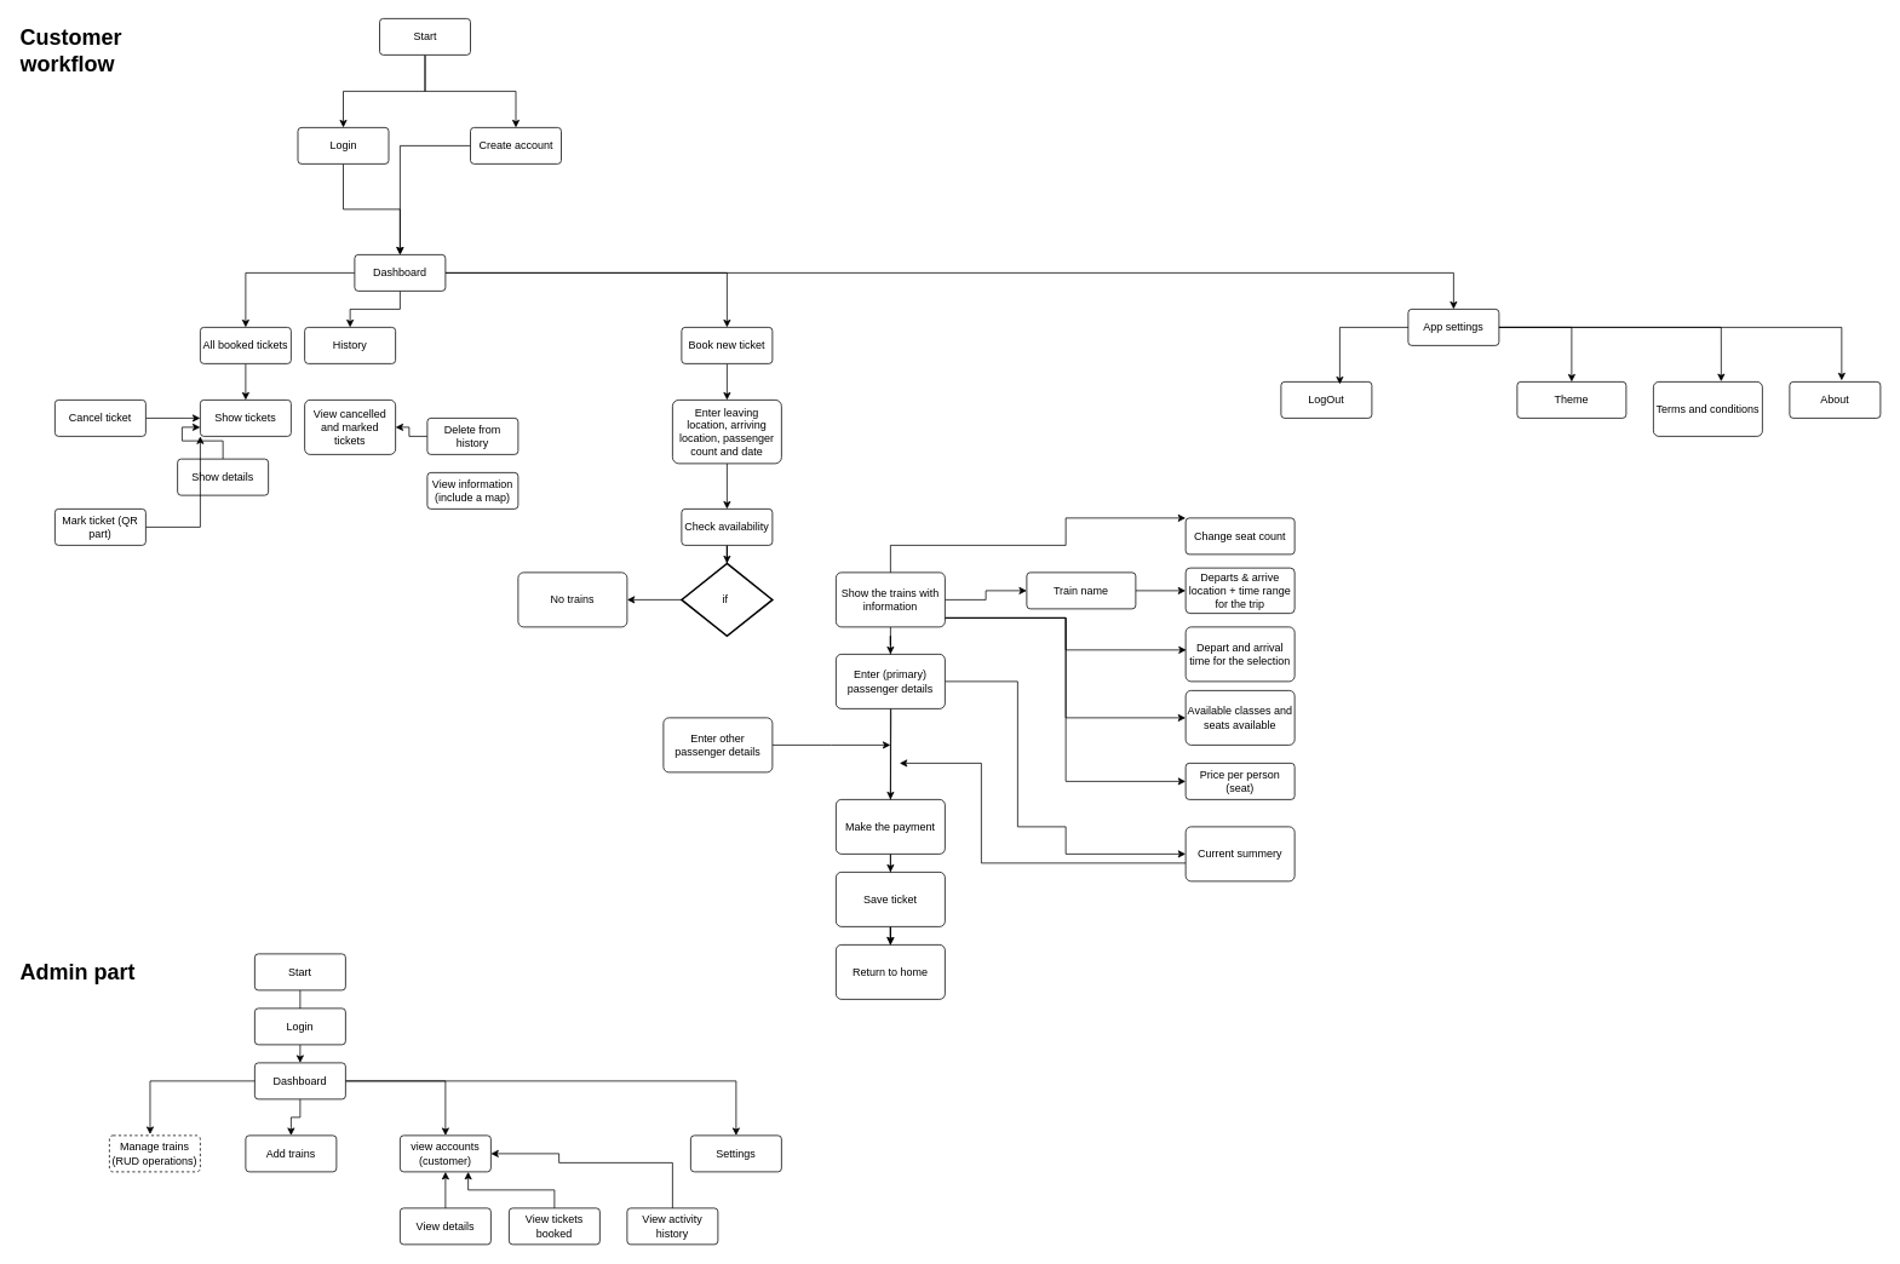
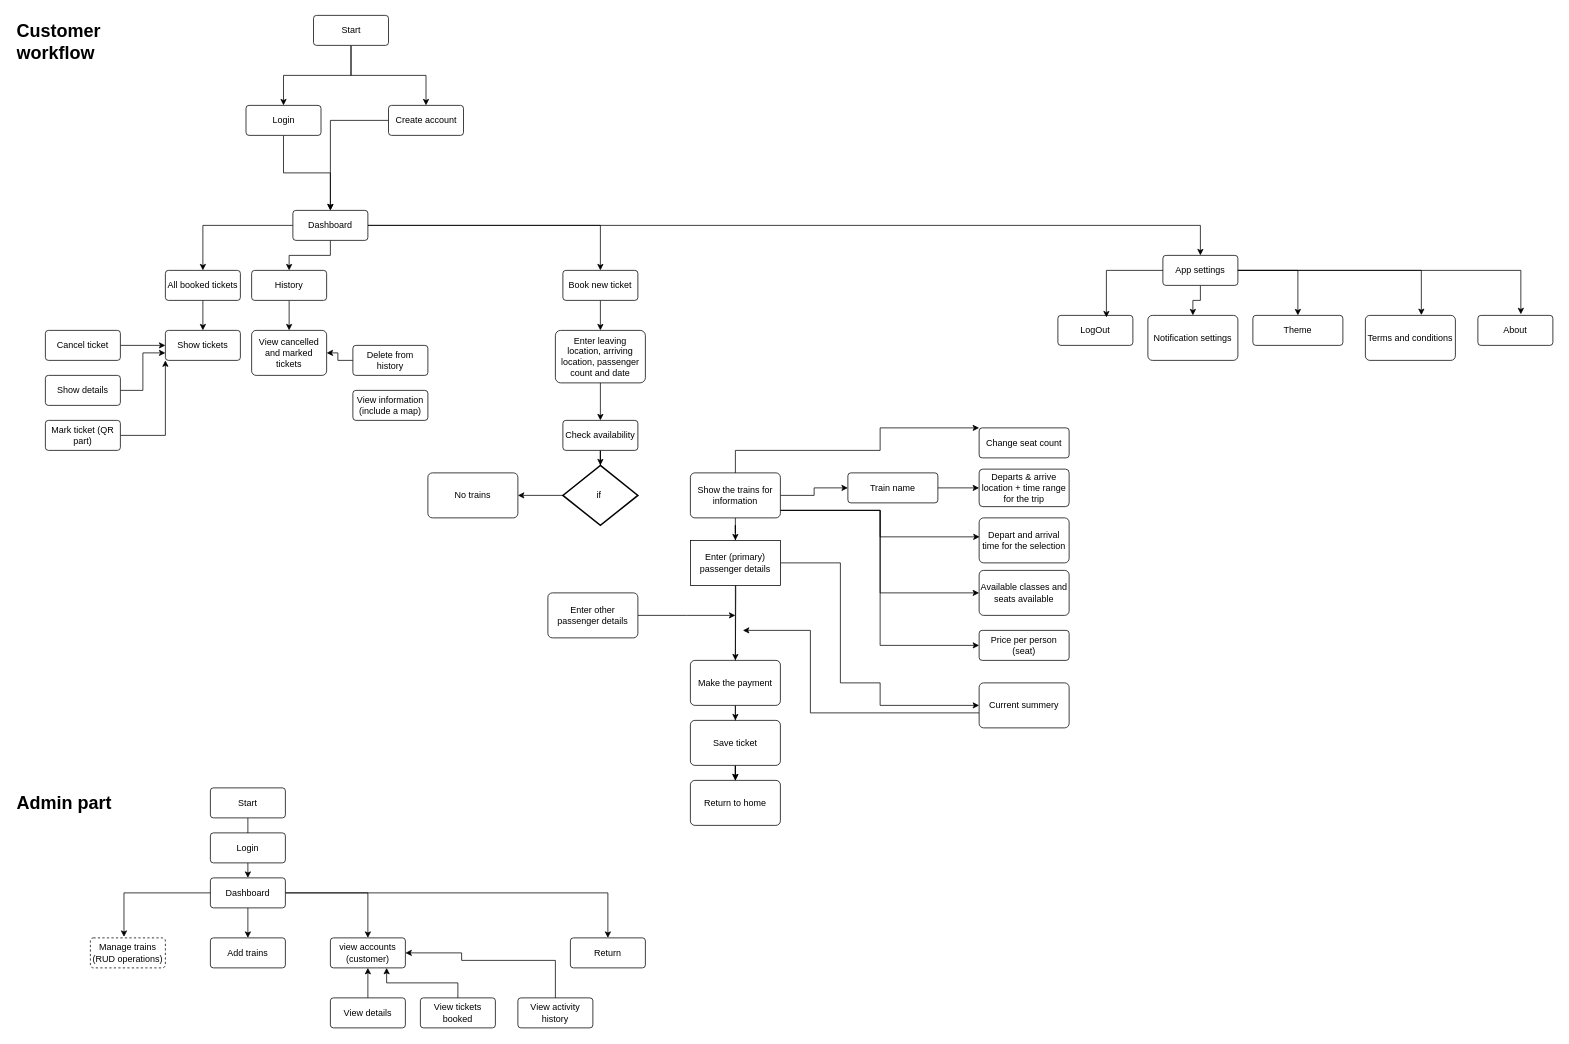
+ <mxCell id="20" value="" style="edgeStyle=orthogonalEdgeStyle;rounded=0;orthogonalLoop=1;jettySize=auto;html=1;" parent="1" source="22" target="69" edge="1"><mxGeometry relative="1" as="geometry" /></mxCell>
+ <mxCell id="16" value="" style="edgeStyle=orthogonalEdgeStyle;rounded=0;orthogonalLoop=1;jettySize=auto;html=1;" parent="1" source="17" target="30" edge="1"><mxGeometry relative="1" as="geometry" /></mxCell>
+ <mxCell id="69" value="Notification settings" style="rounded=1;arcSize=10;whiteSpace=wrap;html=1;align=center;" parent="1" vertex="1"><mxGeometry x="1530" y="420" width="120" height="60" as="geometry" /></mxCell>
- <mxCell id="27" value="Show details" style="rounded=1;arcSize=10;whiteSpace=wrap;html=1;align=center;" parent="1" vertex="1"><mxGeometry x="195" y="505" width="100" height="40" as="geometry" /></mxCell>
+ <mxCell id="27" value="Show details" style="rounded=1;arcSize=10;whiteSpace=wrap;html=1;align=center;" parent="1" vertex="1"><mxGeometry x="60" y="500" width="100" height="40" as="geometry" /></mxCell>
- <mxCell id="46" value="Show the trains with information" style="rounded=1;arcSize=10;whiteSpace=wrap;html=1;align=center;" parent="1" vertex="1"><mxGeometry x="920" y="630" width="120" height="60" as="geometry" /></mxCell>
+ <mxCell id="46" value="Show the trains for information" style="rounded=1;arcSize=10;whiteSpace=wrap;html=1;align=center;" parent="1" vertex="1"><mxGeometry x="920" y="630" width="120" height="60" as="geometry" /></mxCell>
- <mxCell id="51" value="Enter (primary) passenger details" style="rounded=1;arcSize=10;whiteSpace=wrap;html=1;align=center;" parent="1" vertex="1"><mxGeometry x="920" y="720" width="120" height="60" as="geometry" /></mxCell>
+ <mxCell id="51" value="Enter (primary) passenger details" style="arcSize=10;whiteSpace=wrap;html=1;align=center;rounded=0;" parent="1" vertex="1"><mxGeometry x="920" y="720" width="120" height="60" as="geometry" /></mxCell>
- <mxCell id="85" value="Add trains" style="rounded=1;arcSize=10;whiteSpace=wrap;html=1;align=center;" vertex="1" parent="1"><mxGeometry x="270" y="1250" width="100" height="40" as="geometry" /></mxCell>
+ <mxCell id="85" value="Add trains" style="rounded=1;arcSize=10;whiteSpace=wrap;html=1;align=center;" vertex="1" parent="1"><mxGeometry x="280" y="1250" width="100" height="40" as="geometry" /></mxCell>
- <mxCell id="95" value="Settings" style="rounded=1;arcSize=10;whiteSpace=wrap;html=1;align=center;" vertex="1" parent="1"><mxGeometry x="760" y="1250" width="100" height="40" as="geometry" /></mxCell>
+ <mxCell id="95" value="Return" style="rounded=1;arcSize=10;whiteSpace=wrap;html=1;align=center;" vertex="1" parent="1"><mxGeometry x="760" y="1250" width="100" height="40" as="geometry" /></mxCell>
